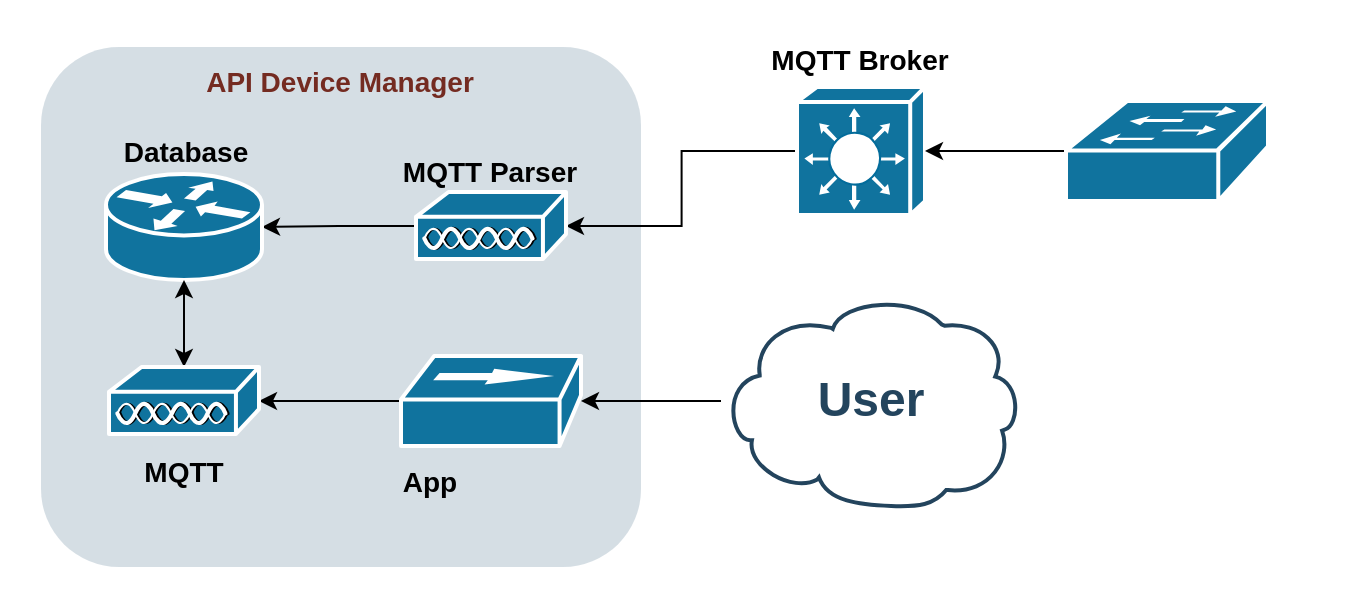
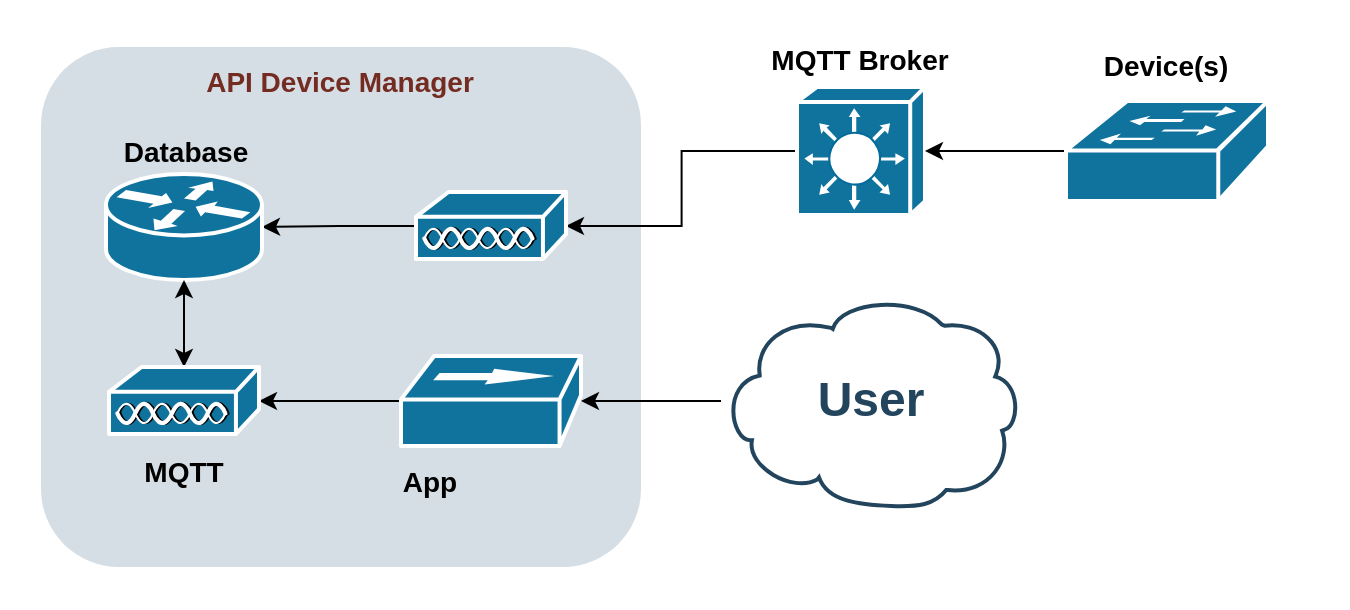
+ <mxCell id="22" value="Device(s)" style="rounded=1;whiteSpace=wrap;html=1;strokeColor=none;fillColor=none;fontSize=14;fontColor=#000000;align=center;fontStyle=1" vertex="1" parent="1"><mxGeometry x="513" y="23" width="140" height="19" as="geometry" /></mxCell>
- <mxCell id="15" value="MQTT Parser" style="rounded=1;whiteSpace=wrap;html=1;strokeColor=none;fillColor=none;fontSize=14;fontColor=#000000;align=center;fontStyle=1" vertex="1" parent="1"><mxGeometry x="200" y="76.5" width="90" height="19" as="geometry" /></mxCell>
